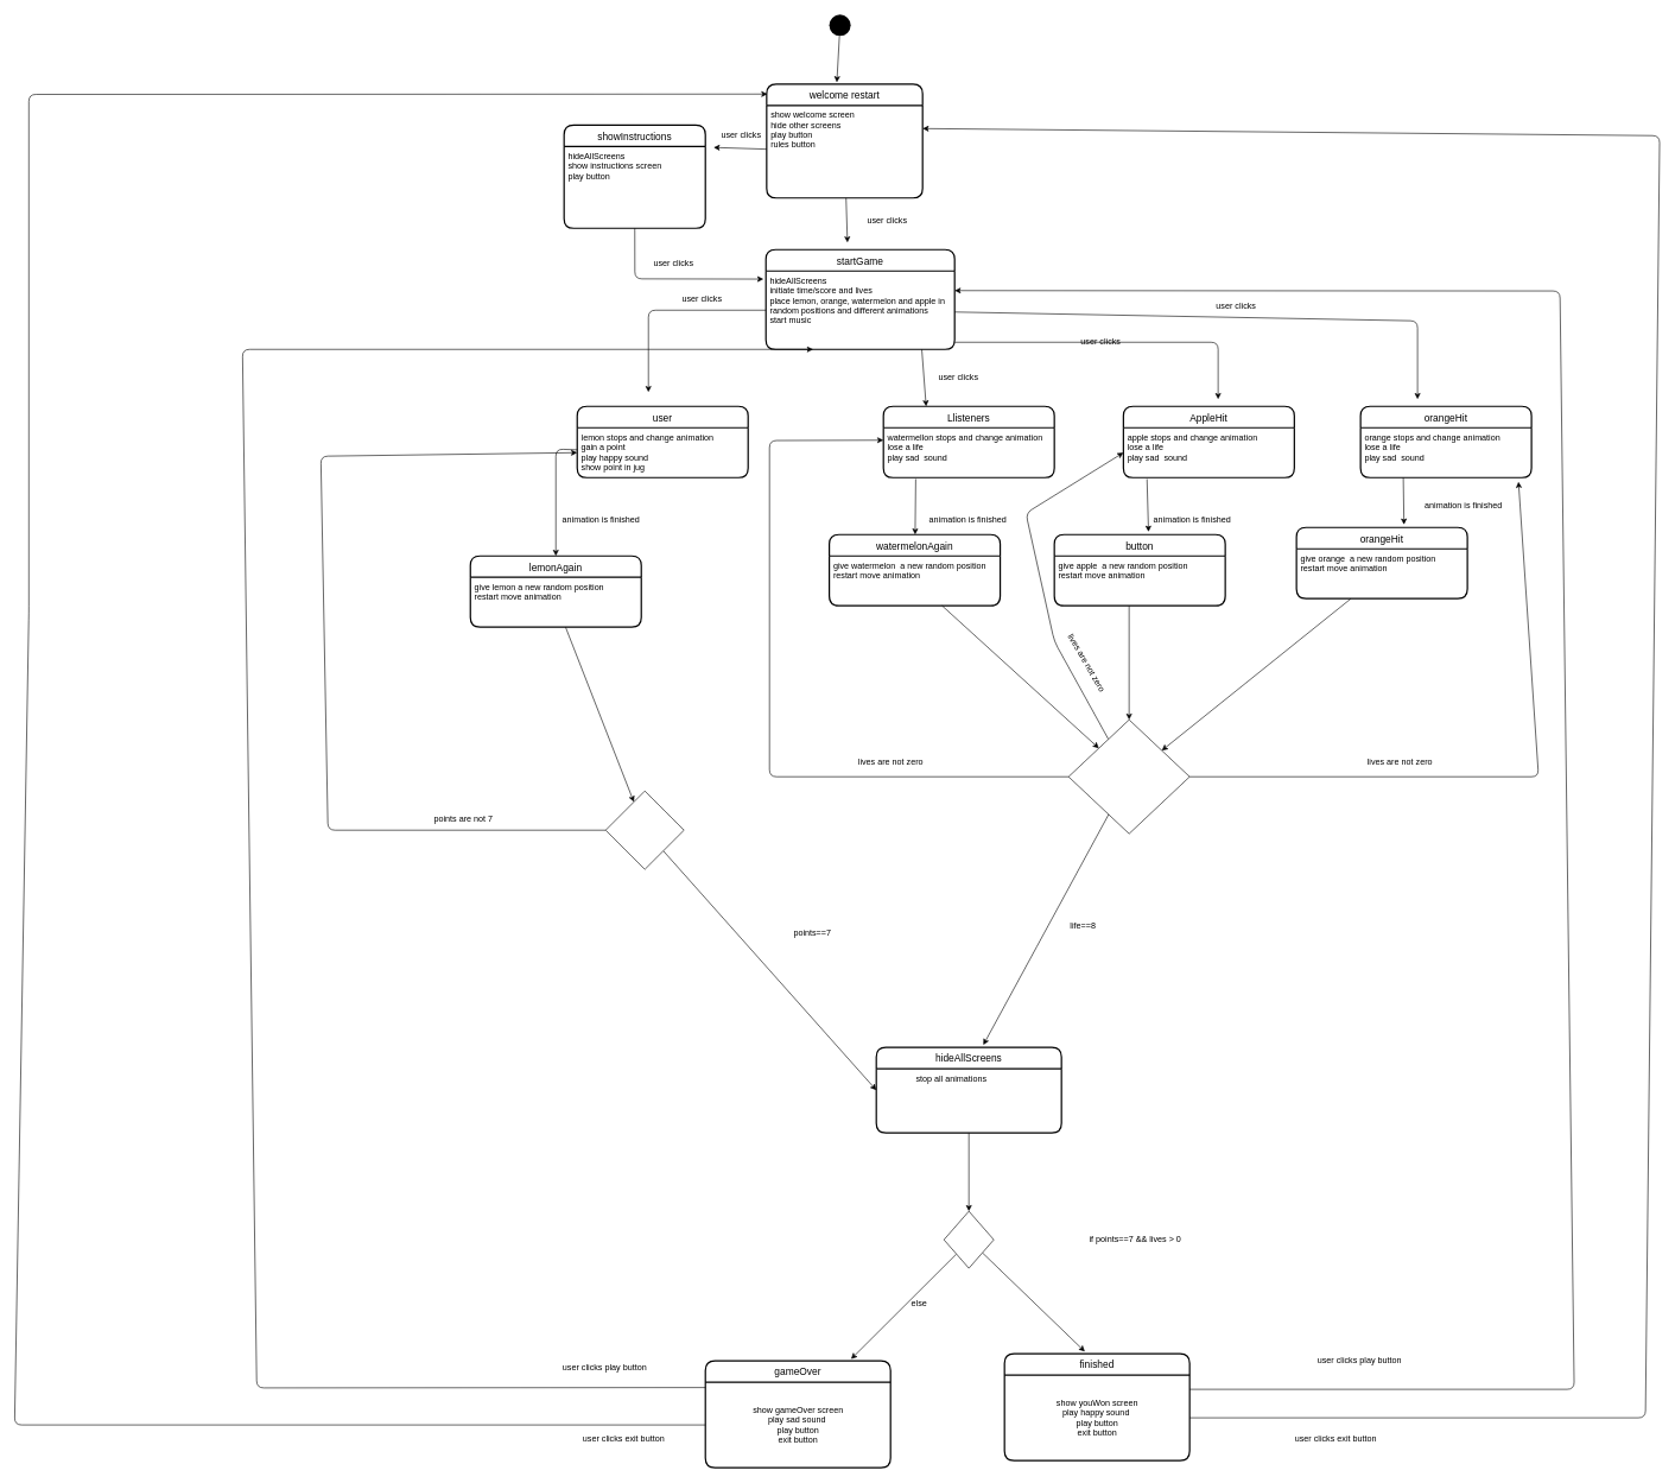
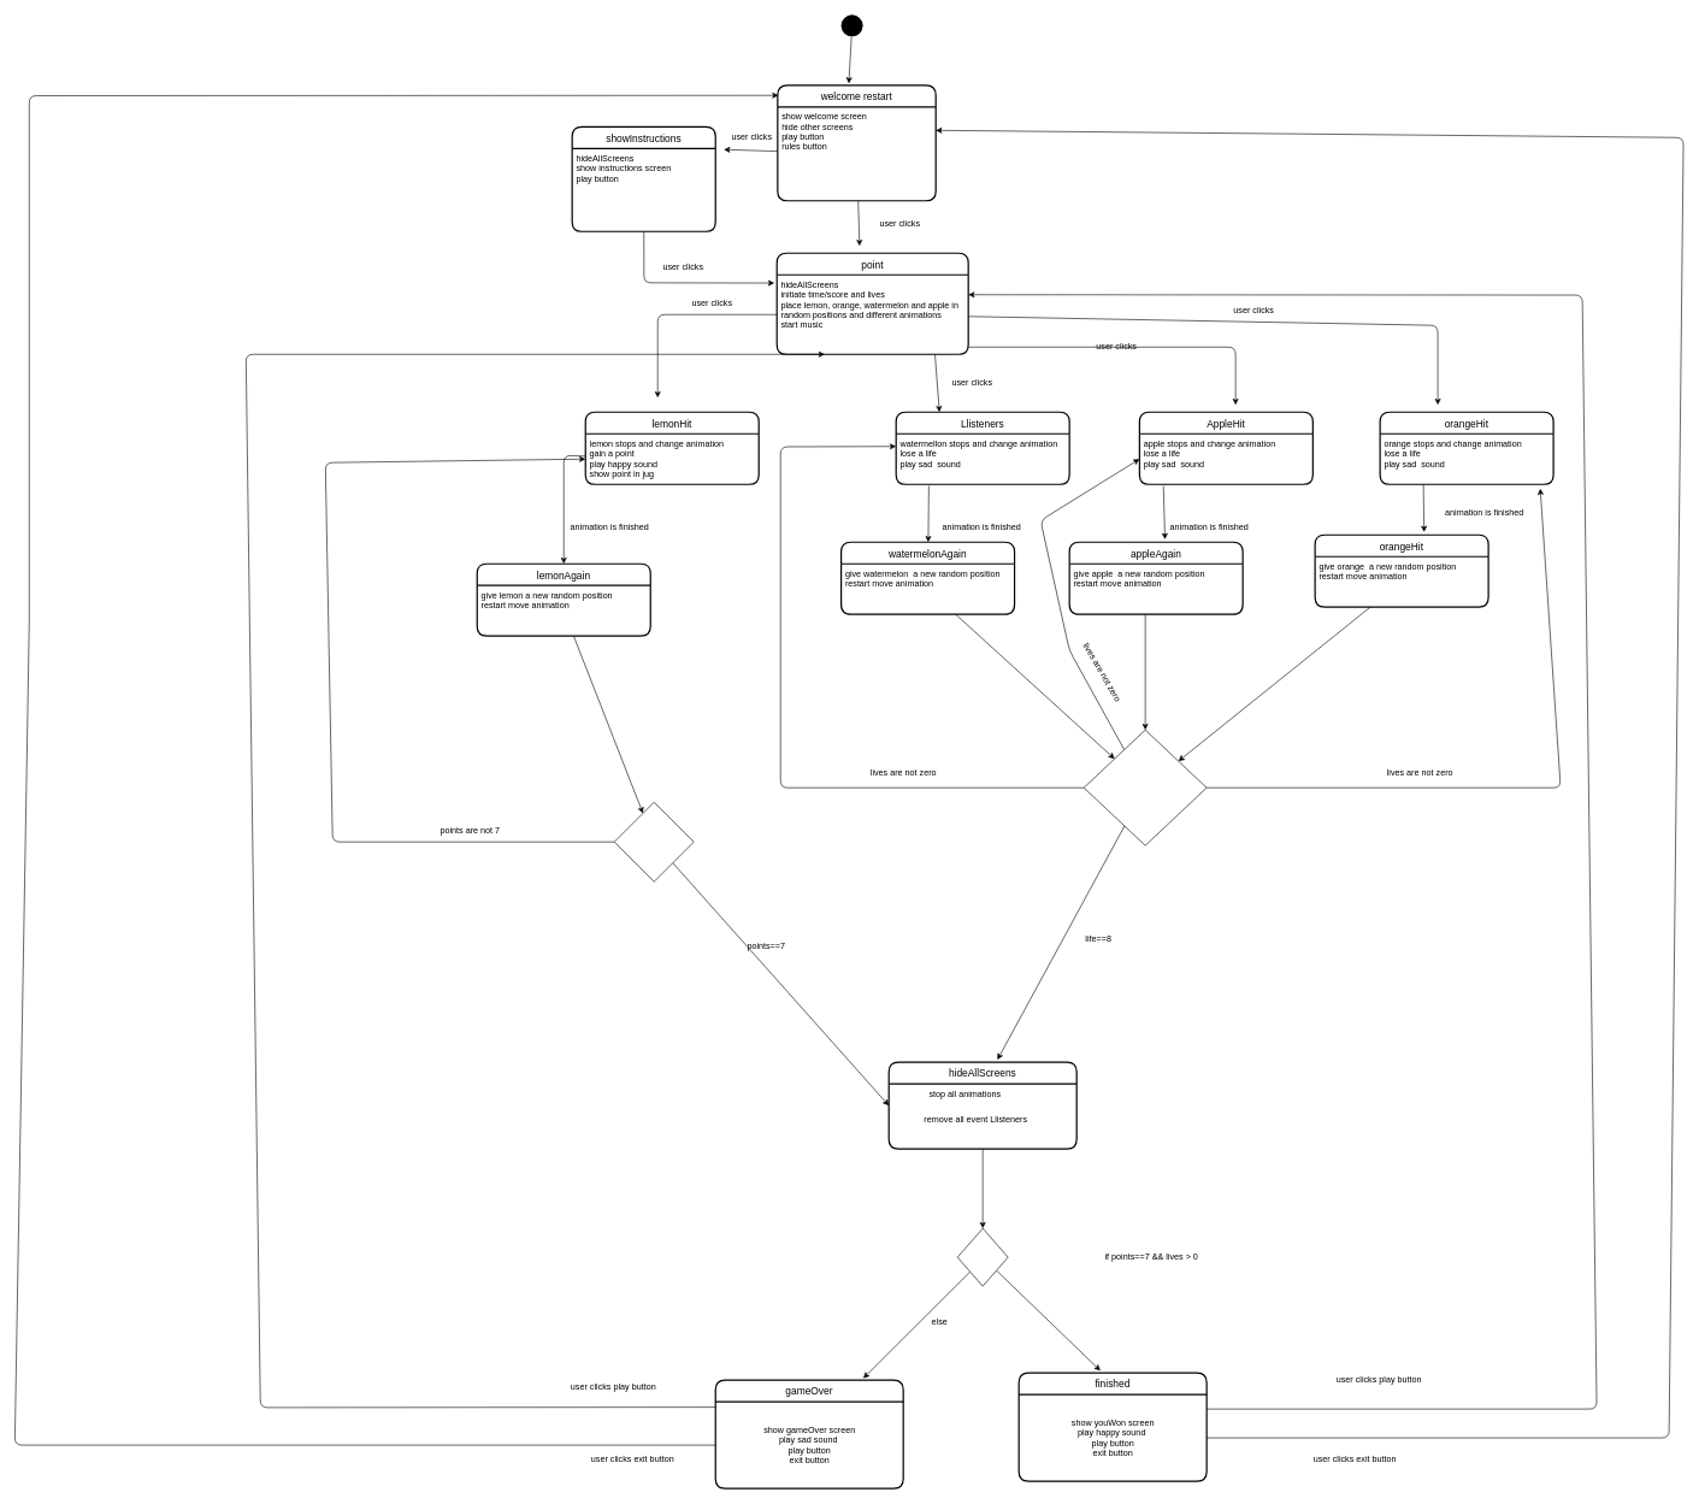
- <mxCell id="10" value="startGame" style="swimlane;childLayout=stackLayout;horizontal=1;startSize=30;horizontalStack=0;rounded=1;fontSize=14;fontStyle=0;strokeWidth=2;resizeParent=0;resizeLast=1;shadow=0;dashed=0;align=center;" vertex="1" parent="1"><mxGeometry x="1075" y="350" width="265" height="140" as="geometry" /></mxCell>
+ <mxCell id="10" value="point" style="swimlane;childLayout=stackLayout;horizontal=1;startSize=30;horizontalStack=0;rounded=1;fontSize=14;fontStyle=0;strokeWidth=2;resizeParent=0;resizeLast=1;shadow=0;dashed=0;align=center;" vertex="1" parent="1"><mxGeometry x="1075" y="350" width="265" height="140" as="geometry" /></mxCell>
- <mxCell id="15" value="user" style="swimlane;childLayout=stackLayout;horizontal=1;startSize=30;horizontalStack=0;rounded=1;fontSize=14;fontStyle=0;strokeWidth=2;resizeParent=0;resizeLast=1;shadow=0;dashed=0;align=center;" vertex="1" parent="1"><mxGeometry x="810" y="570" width="240" height="100" as="geometry" /></mxCell>
+ <mxCell id="15" value="lemonHit" style="swimlane;childLayout=stackLayout;horizontal=1;startSize=30;horizontalStack=0;rounded=1;fontSize=14;fontStyle=0;strokeWidth=2;resizeParent=0;resizeLast=1;shadow=0;dashed=0;align=center;" vertex="1" parent="1"><mxGeometry x="810" y="570" width="240" height="100" as="geometry" /></mxCell>
- <mxCell id="39" value="button" style="swimlane;childLayout=stackLayout;horizontal=1;startSize=30;horizontalStack=0;rounded=1;fontSize=14;fontStyle=0;strokeWidth=2;resizeParent=0;resizeLast=1;shadow=0;dashed=0;align=center;" vertex="1" parent="1"><mxGeometry x="1480" y="750" width="240" height="100" as="geometry" /></mxCell>
+ <mxCell id="39" value="appleAgain" style="swimlane;childLayout=stackLayout;horizontal=1;startSize=30;horizontalStack=0;rounded=1;fontSize=14;fontStyle=0;strokeWidth=2;resizeParent=0;resizeLast=1;shadow=0;dashed=0;align=center;" vertex="1" parent="1"><mxGeometry x="1480" y="750" width="240" height="100" as="geometry" /></mxCell>
- <mxCell id="66" value="points==7" style="text;html=1;align=center;verticalAlign=middle;resizable=0;points=[];autosize=1;strokeColor=none;fillColor=none;" vertex="1" parent="1"><mxGeometry x="1105" y="1300" width="70" height="20" as="geometry" /></mxCell>
+ <mxCell id="66" value="points==7" style="text;html=1;align=center;verticalAlign=middle;resizable=0;points=[];autosize=1;strokeColor=none;fillColor=none;" vertex="1" parent="1"><mxGeometry x="1025" y="1300" width="70" height="20" as="geometry" /></mxCell>
+ <mxCell id="68" value="remove all event Llisteners" style="text;html=1;align=center;verticalAlign=middle;resizable=0;points=[];autosize=1;strokeColor=none;fillColor=none;" vertex="1" parent="1"><mxGeometry x="1270" y="1540" width="160" height="20" as="geometry" /></mxCell>
- <mxCell id="73" value="else" style="text;html=1;align=center;verticalAlign=middle;resizable=0;points=[];autosize=1;strokeColor=none;fillColor=none;" vertex="1" parent="1"><mxGeometry x="1270" y="1820" width="40" height="20" as="geometry" /></mxCell>
+ <mxCell id="73" value="else" style="text;html=1;align=center;verticalAlign=middle;resizable=0;points=[];autosize=1;strokeColor=none;fillColor=none;" vertex="1" parent="1"><mxGeometry x="1280" y="1820" width="40" height="20" as="geometry" /></mxCell>
